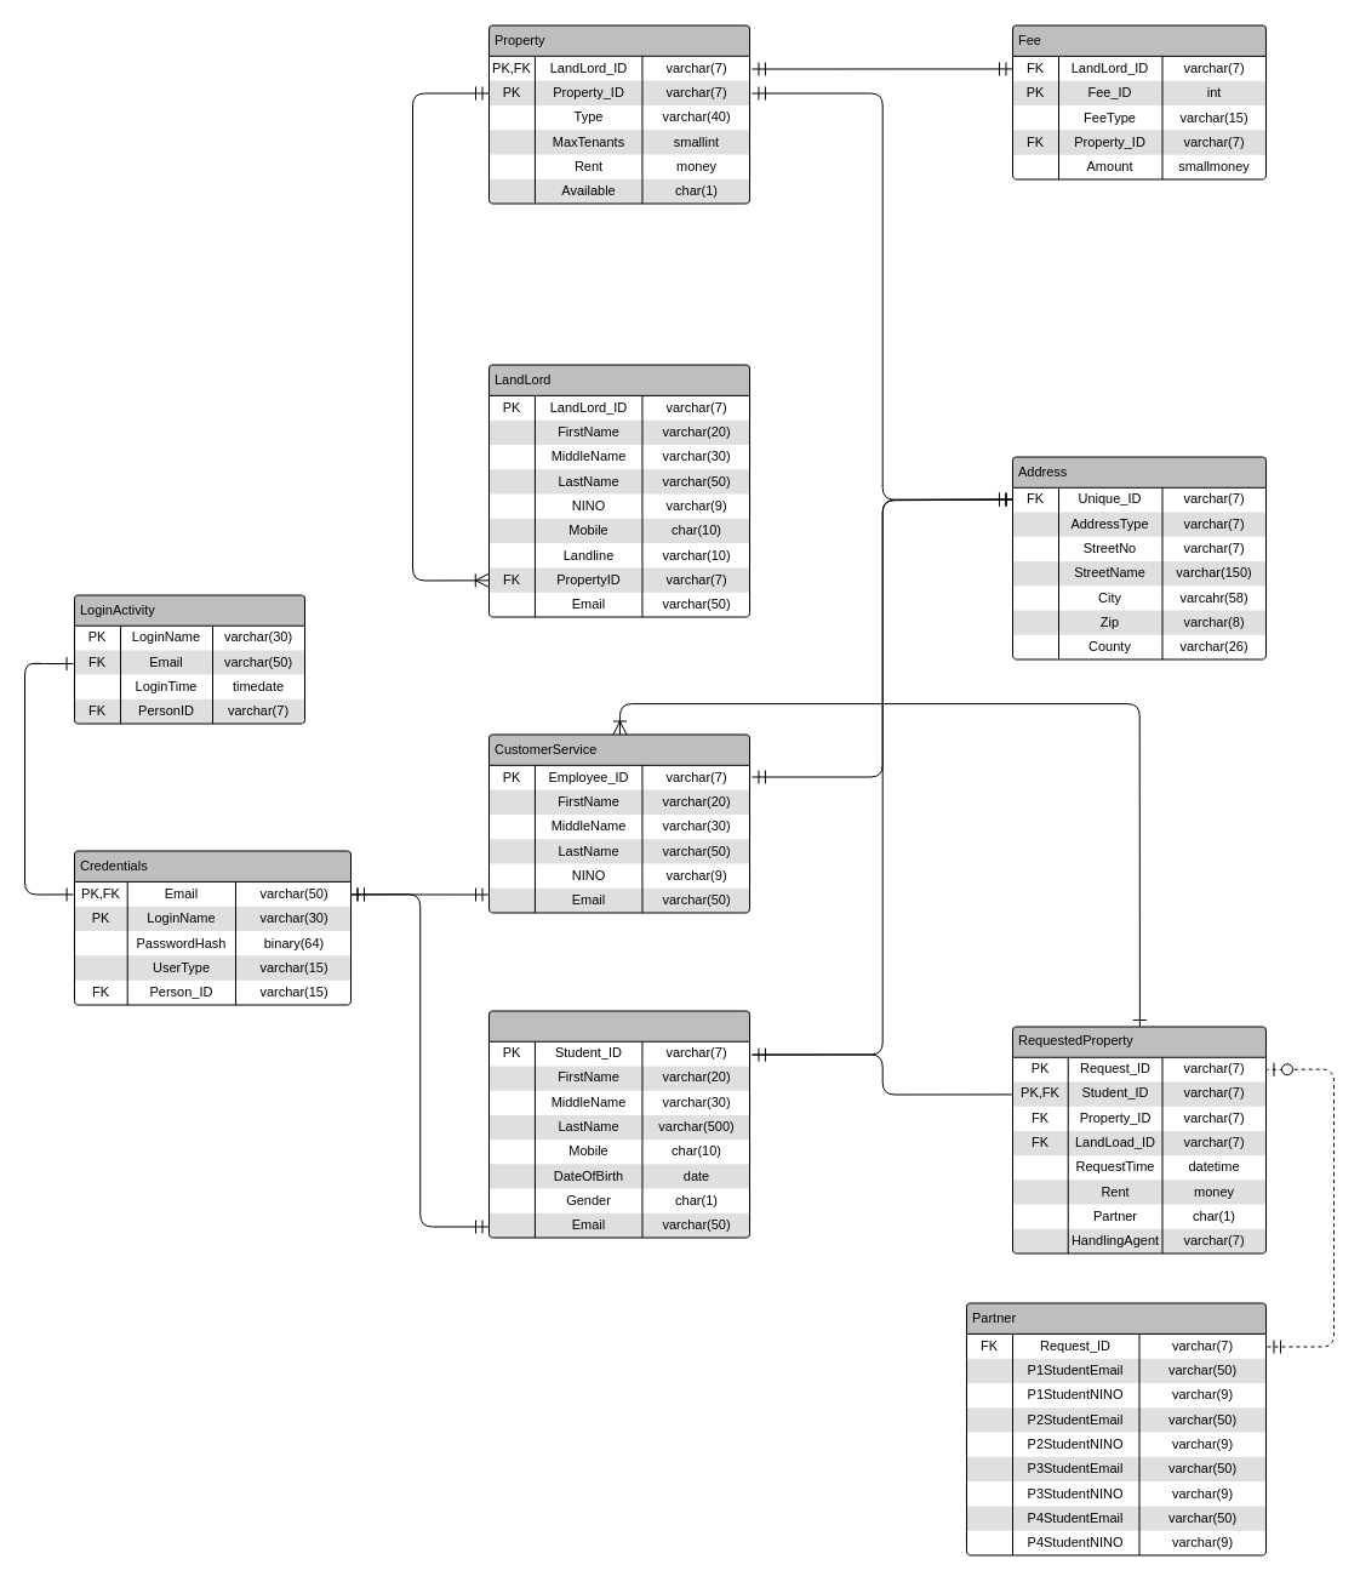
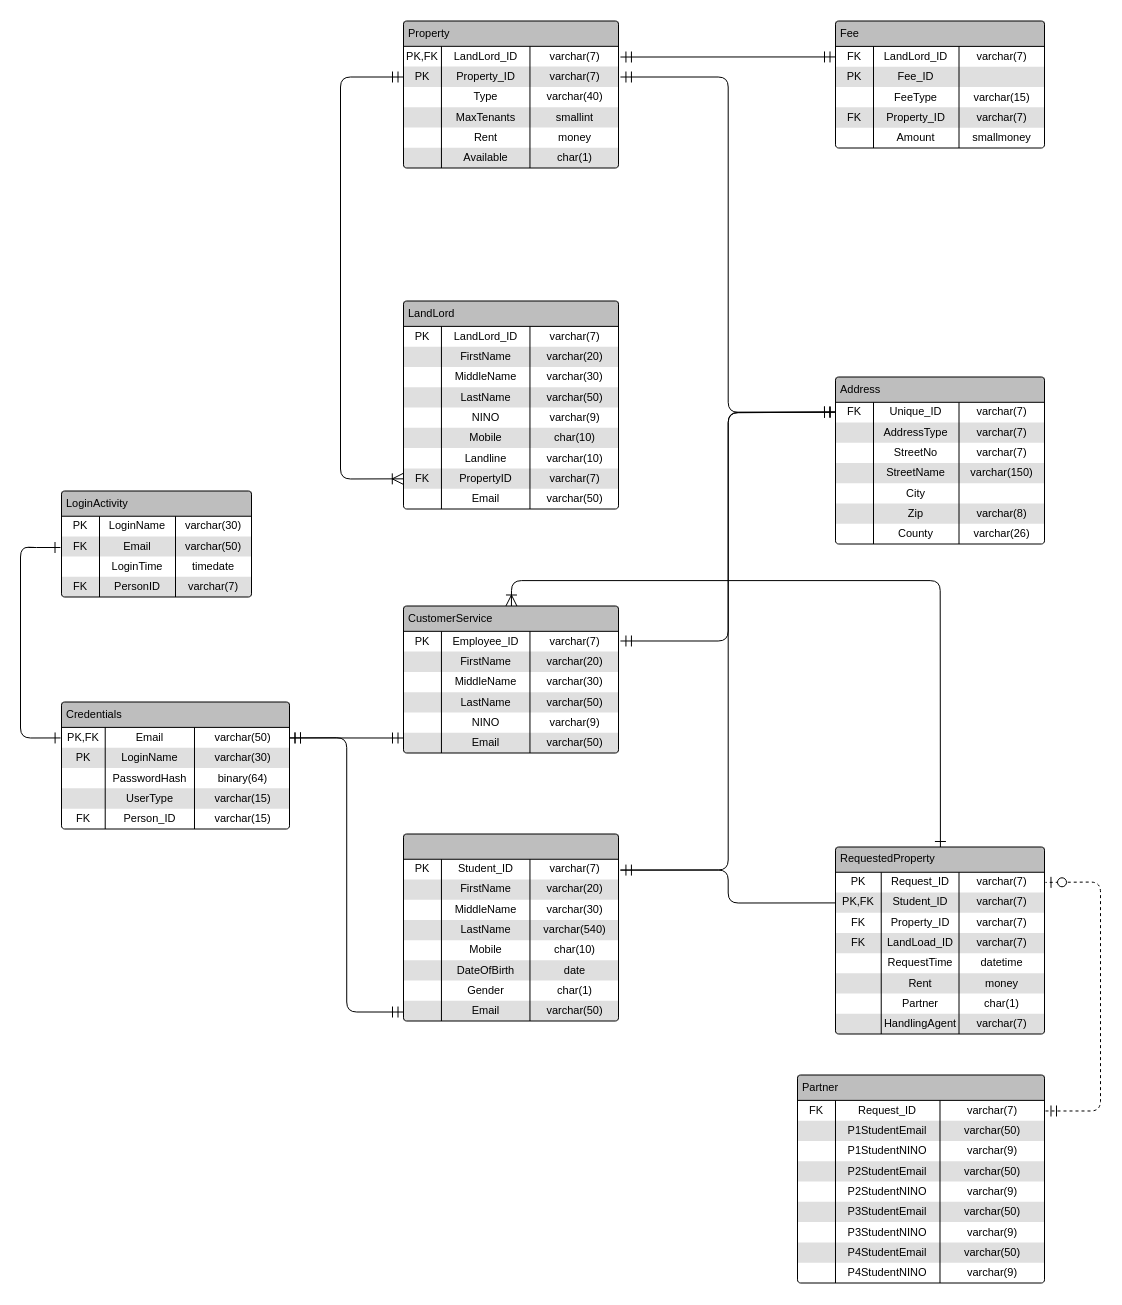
- <mxCell id="75" value="&lt;p style=&quot;align:center;margin-left:0;margin-right:0;margin-top:0px;margin-bottom:0px;text-indent:0;valign:middle;direction:ltr;&quot;&gt;&lt;font style=&quot;font-size:11px;font-family:Arial;color:#000000;direction:ltr;letter-spacing:0px;line-height:100%;opacity:1&quot;&gt;int&lt;/font&gt;&lt;/p&gt;" style="text;vsdxID=102;fillColor=none;gradientColor=none;strokeColor=none;spacingTop=-3;spacingBottom=-3;spacingLeft=-3;spacingRight=-3;labelBackgroundColor=none;rounded=1;html=1;whiteSpace=wrap;verticalAlign=middle;align=center;;html=1;" vertex="1" parent="57"><mxGeometry x="127" y="47.3" width="79.38" height="17.15" as="geometry" /></mxCell>
- <mxCell id="132" value="&lt;p style=&quot;align:center;margin-left:0;margin-right:0;margin-top:0px;margin-bottom:0px;text-indent:0;valign:middle;direction:ltr;&quot;&gt;&lt;font style=&quot;font-size:11px;font-family:Arial;color:#000000;direction:ltr;letter-spacing:0px;line-height:100%;opacity:1&quot;&gt;varcahr(58)&lt;/font&gt;&lt;/p&gt;" style="text;vsdxID=185;fillColor=none;gradientColor=none;strokeColor=none;spacingTop=-3;spacingBottom=-3;spacingLeft=-3;spacingRight=-3;labelBackgroundColor=none;rounded=1;html=1;whiteSpace=wrap;verticalAlign=middle;align=center;;html=1;" vertex="1" parent="116"><mxGeometry x="127" y="107.62" width="79.38" height="17.15" as="geometry" /></mxCell>
- <mxCell id="48" value="&lt;p style=&quot;align:center;margin-left:0;margin-right:0;margin-top:0px;margin-bottom:0px;text-indent:0;valign:middle;direction:ltr;&quot;&gt;&lt;font style=&quot;font-size:11px;font-family:Arial;color:#000000;direction:ltr;letter-spacing:0px;line-height:100%;opacity:1&quot;&gt;varchar(500)&lt;/font&gt;&lt;/p&gt;" style="text;vsdxID=78;fillColor=none;gradientColor=none;strokeColor=none;spacingTop=-3;spacingBottom=-3;spacingLeft=-3;spacingRight=-3;labelBackgroundColor=none;rounded=1;html=1;whiteSpace=wrap;verticalAlign=middle;align=center;;html=1;" vertex="1" parent="28"><mxGeometry x="130.17" y="86.98" width="82.55" height="17.15" as="geometry" /></mxCell>
+ <mxCell id="48" value="&lt;p style=&quot;align:center;margin-left:0;margin-right:0;margin-top:0px;margin-bottom:0px;text-indent:0;valign:middle;direction:ltr;&quot;&gt;&lt;font style=&quot;font-size:11px;font-family:Arial;color:#000000;direction:ltr;letter-spacing:0px;line-height:100%;opacity:1&quot;&gt;varchar(540)&lt;/font&gt;&lt;/p&gt;" style="text;vsdxID=78;fillColor=none;gradientColor=none;strokeColor=none;spacingTop=-3;spacingBottom=-3;spacingLeft=-3;spacingRight=-3;labelBackgroundColor=none;rounded=1;html=1;whiteSpace=wrap;verticalAlign=middle;align=center;;html=1;" vertex="1" parent="28"><mxGeometry x="130.17" y="86.98" width="82.55" height="17.15" as="geometry" /></mxCell>
